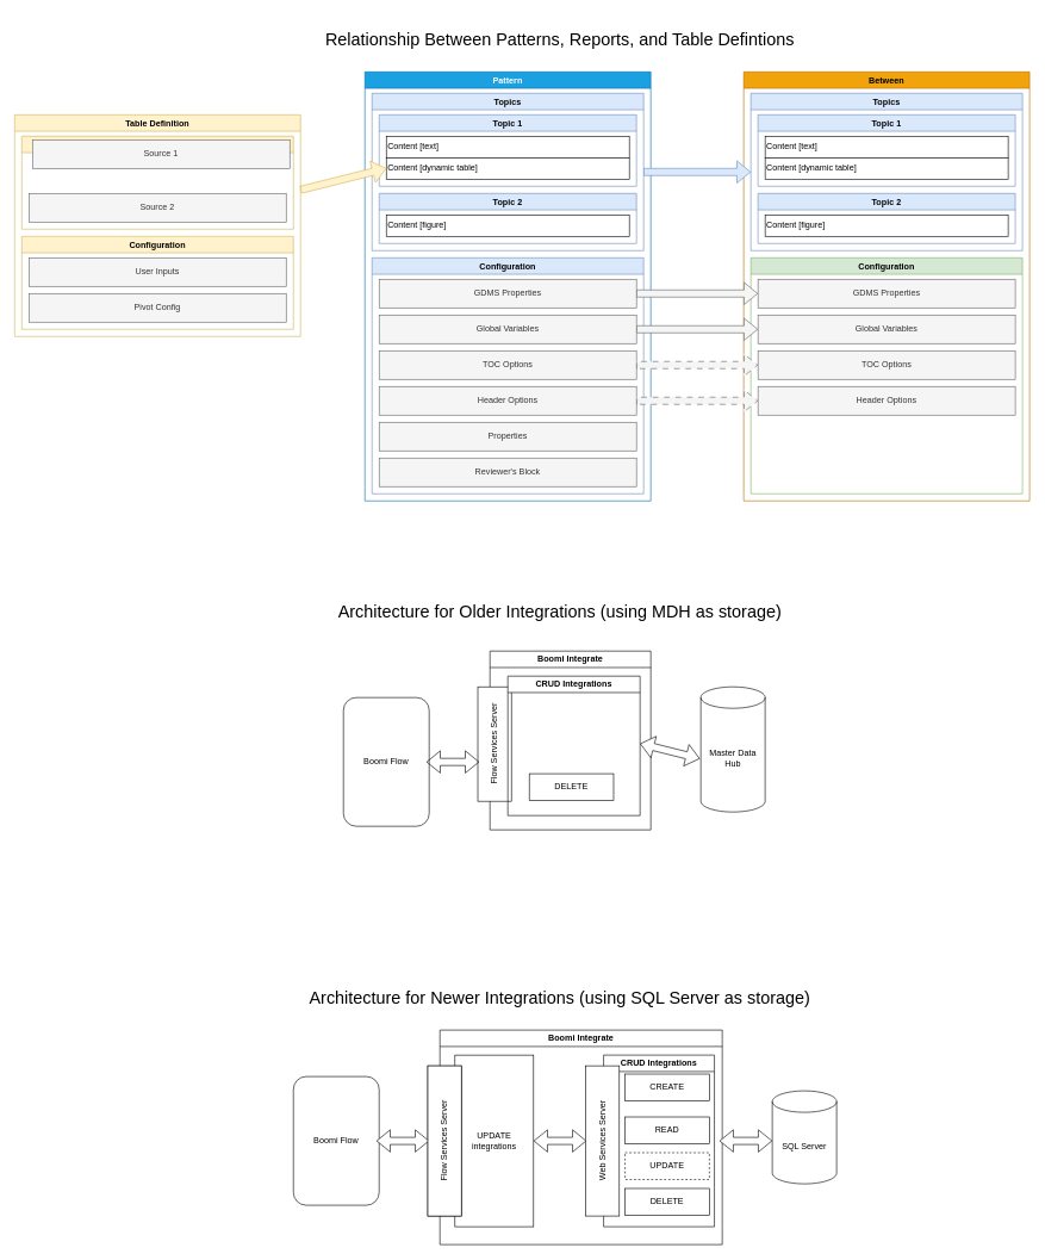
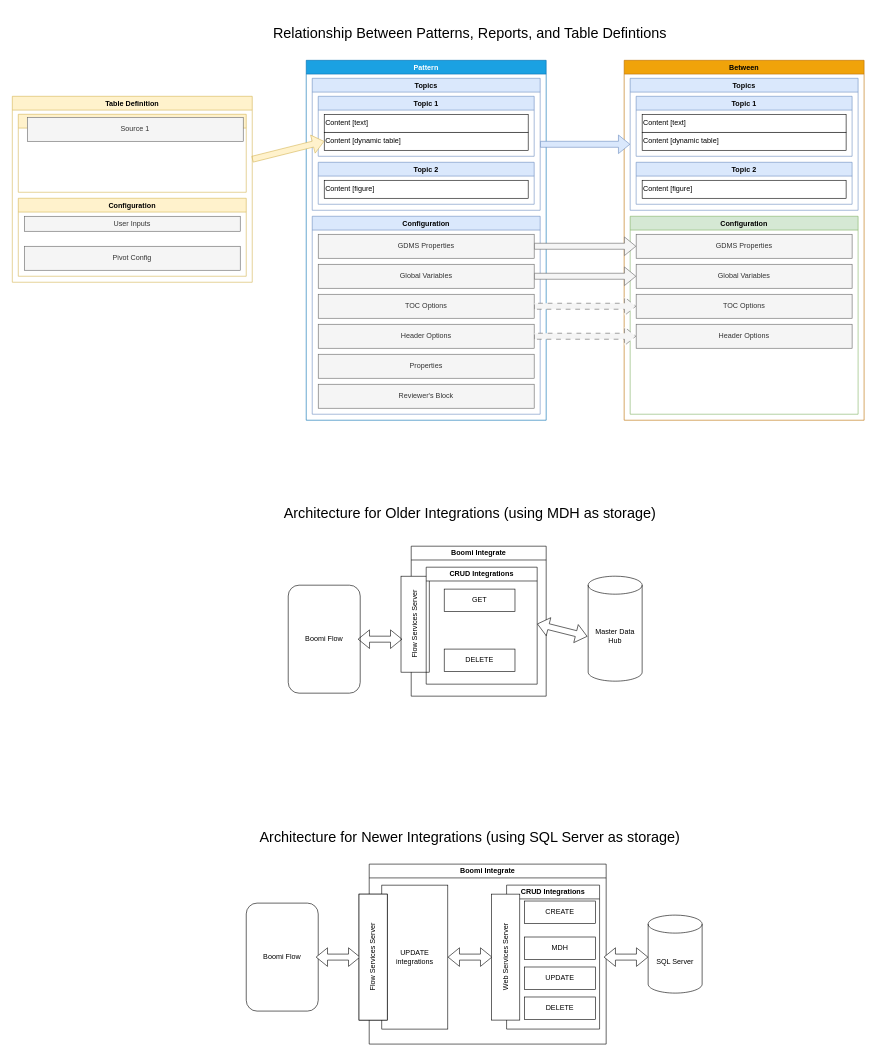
- <mxCell id="35" value="Source 2" style="rounded=0;whiteSpace=wrap;html=1;fillColor=#f5f5f5;fontColor=#333333;strokeColor=#666666;" vertex="1" parent="34"><mxGeometry x="10" y="80" width="360" height="40" as="geometry" /></mxCell>
- <mxCell id="39" value="User Inputs" style="rounded=0;whiteSpace=wrap;html=1;fillColor=#f5f5f5;fontColor=#333333;strokeColor=#666666;" vertex="1" parent="37"><mxGeometry x="10" y="30" width="360" height="40" as="geometry" /></mxCell>
+ <mxCell id="39" value="User Inputs" style="rounded=0;whiteSpace=wrap;html=1;fillColor=#f5f5f5;fontColor=#333333;strokeColor=#666666;" vertex="1" parent="37"><mxGeometry x="10" y="30" width="360" height="25" as="geometry" /></mxCell>
+ <mxCell id="5" value="GET" style="rounded=0;whiteSpace=wrap;html=1;" vertex="1" parent="4"><mxGeometry x="30" y="36.5" width="118" height="37.5" as="geometry" /></mxCell>
- <mxCell id="55" value="READ" style="rounded=0;whiteSpace=wrap;html=1;" vertex="1" parent="53"><mxGeometry x="30" y="86.5" width="118" height="37.5" as="geometry" /></mxCell>
+ <mxCell id="55" value="MDH" style="rounded=0;whiteSpace=wrap;html=1;" vertex="1" parent="53"><mxGeometry x="30" y="86.5" width="118" height="37.5" as="geometry" /></mxCell>
- <mxCell id="56" value="UPDATE" style="rounded=0;whiteSpace=wrap;html=1;dashed=1;" vertex="1" parent="53"><mxGeometry x="30" y="136.5" width="118" height="37.5" as="geometry" /></mxCell>
+ <mxCell id="56" value="UPDATE" style="rounded=0;whiteSpace=wrap;html=1;" vertex="1" parent="53"><mxGeometry x="30" y="136.5" width="118" height="37.5" as="geometry" /></mxCell>
